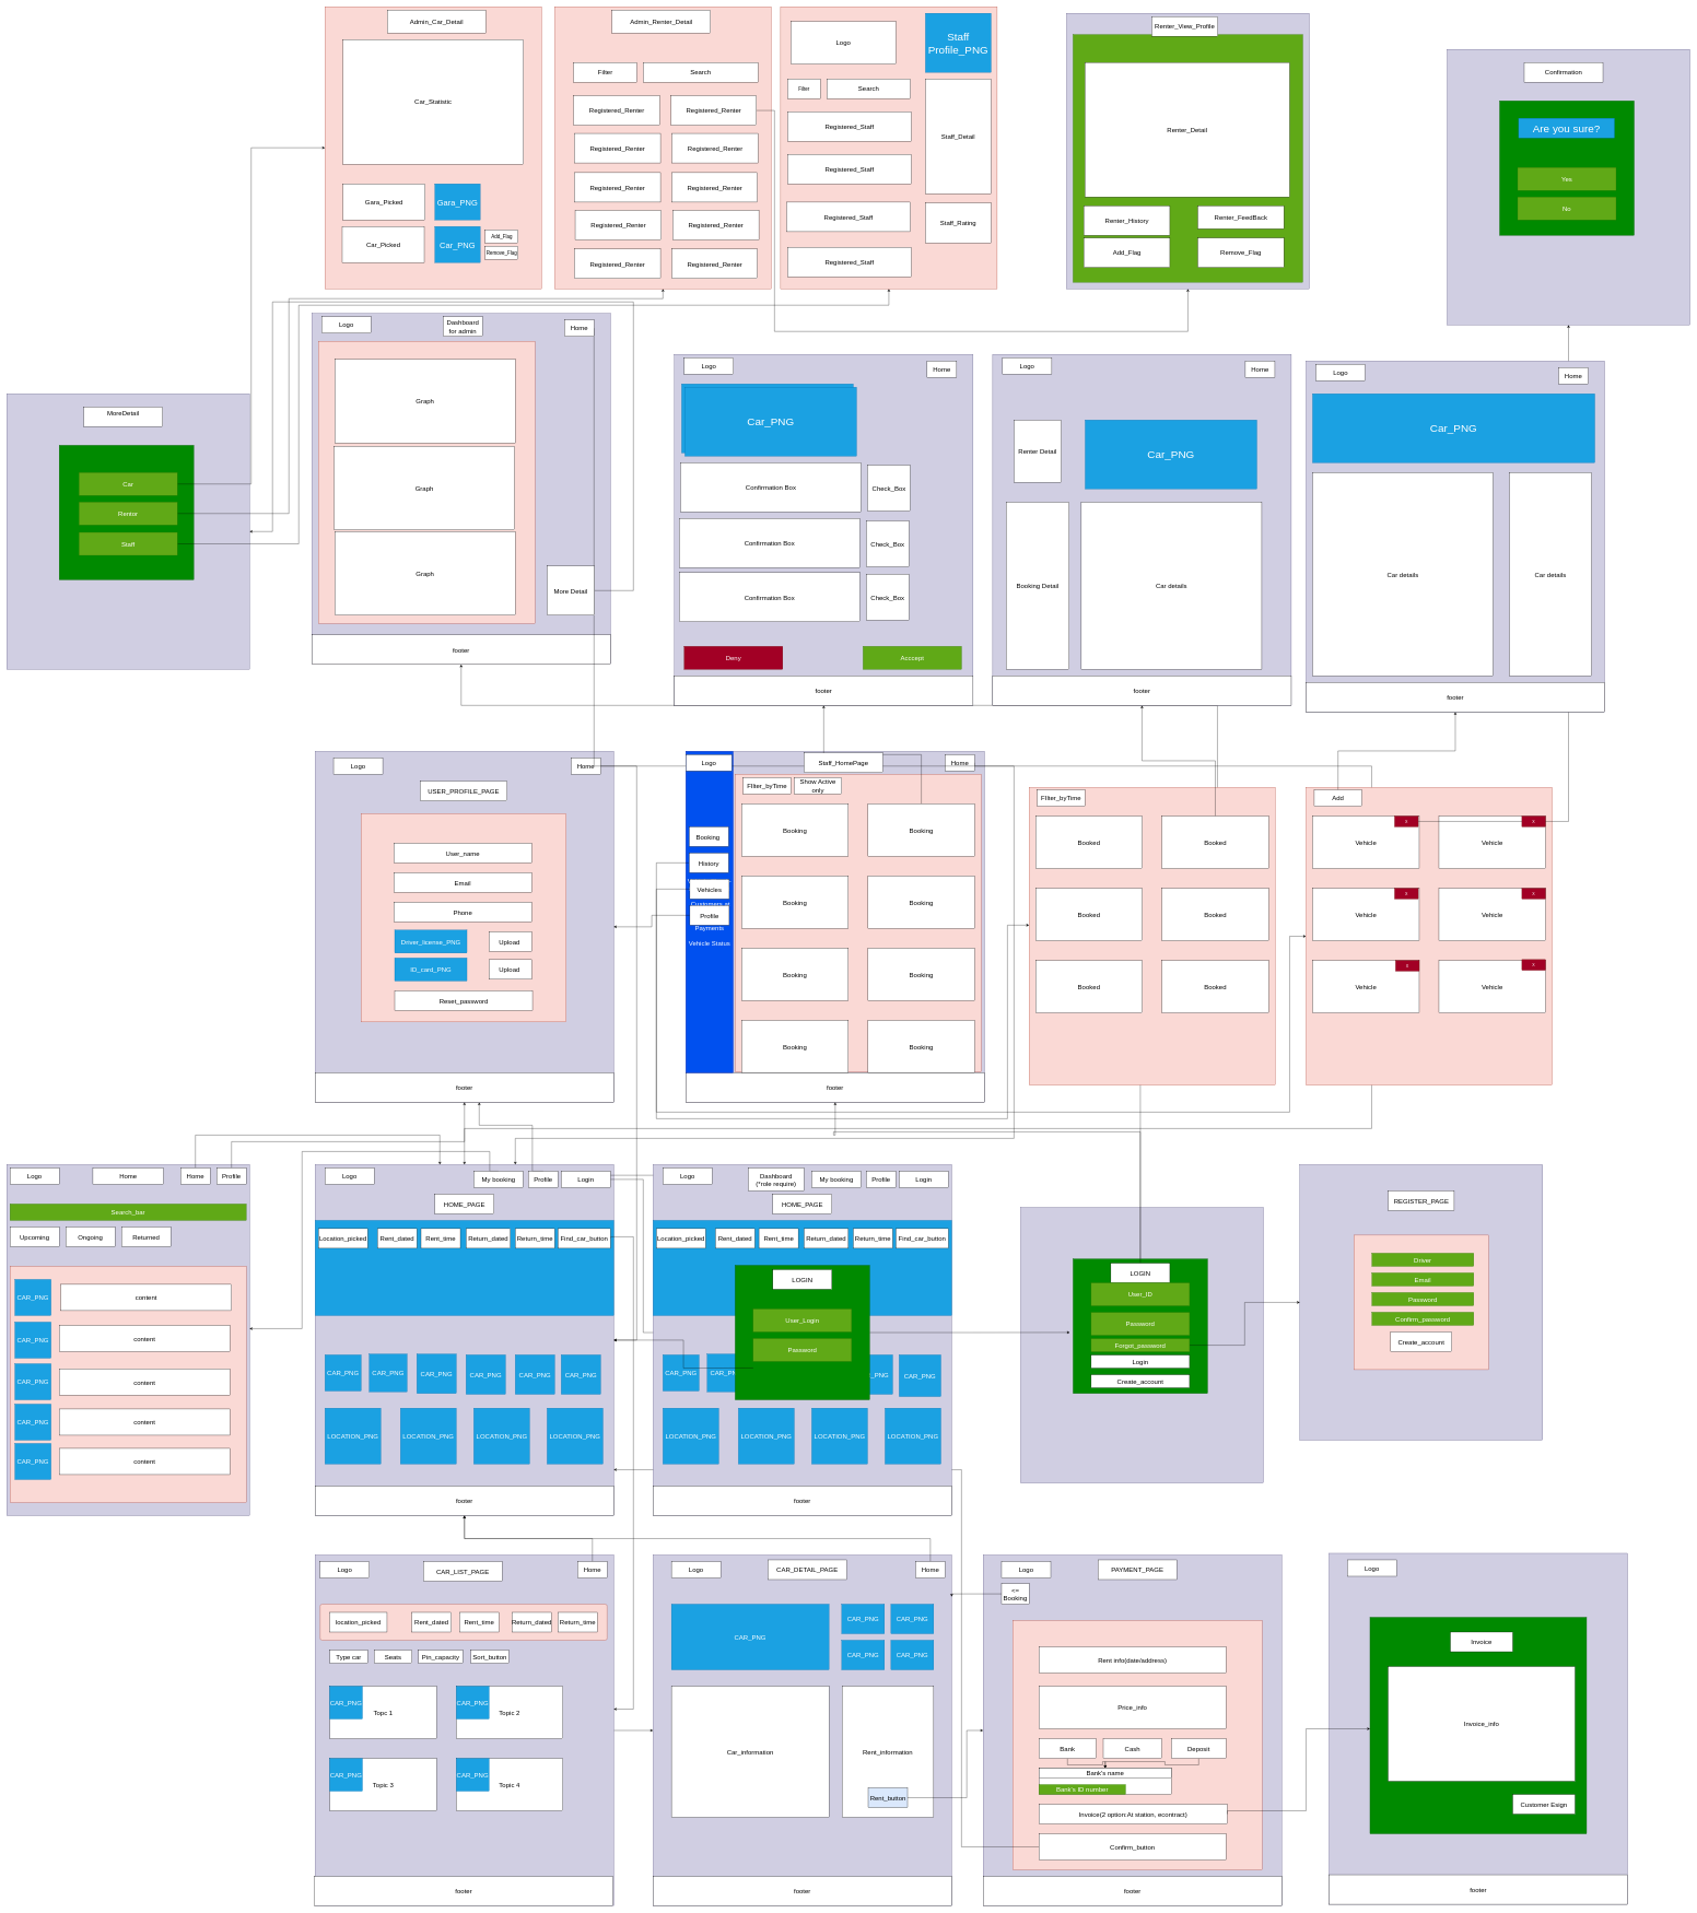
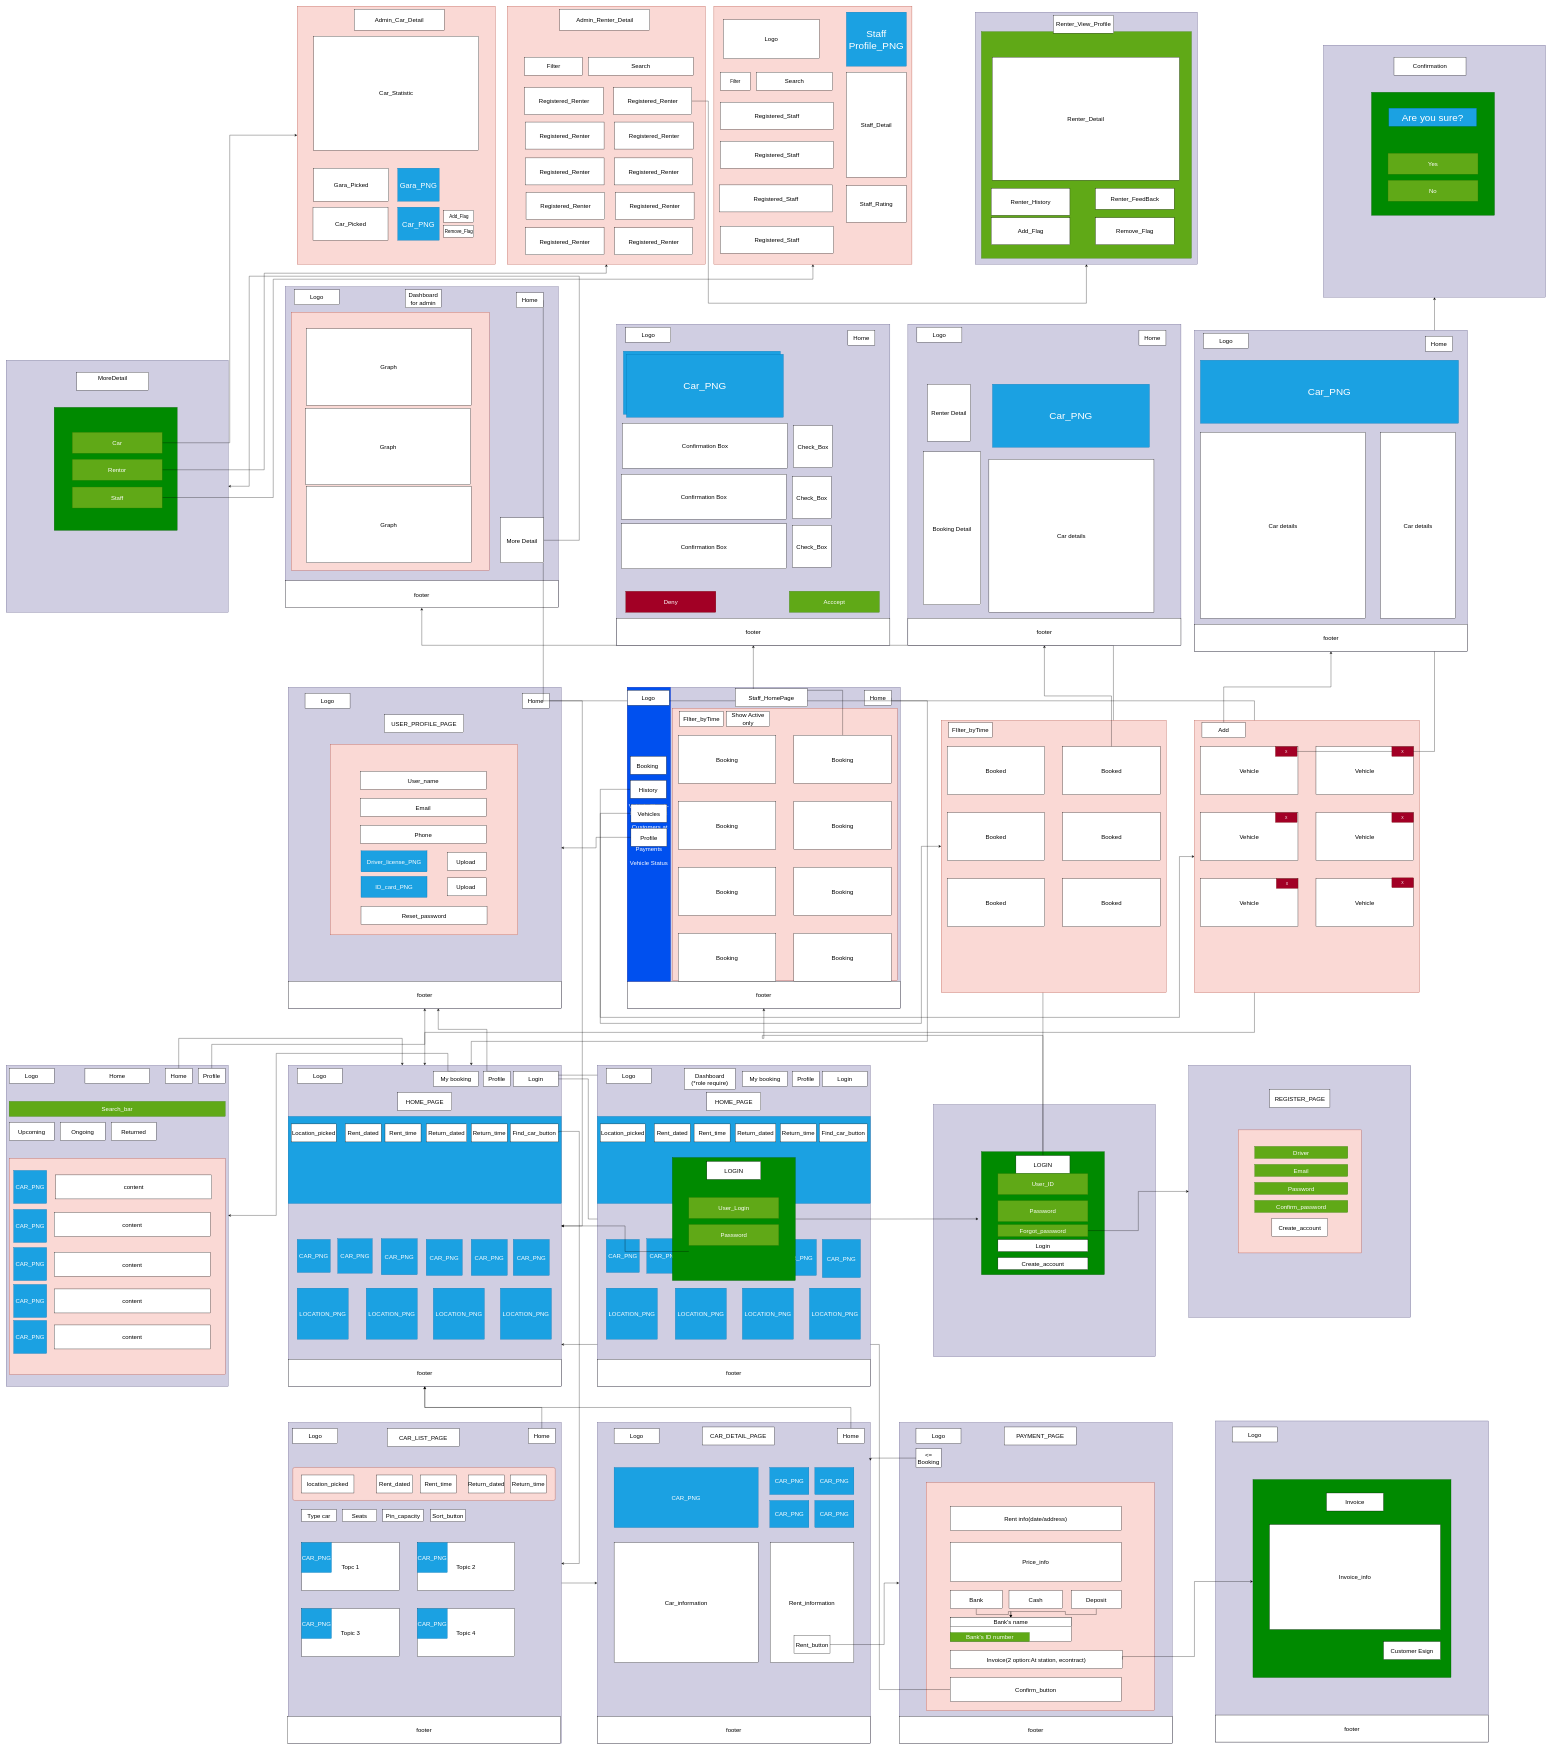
- <mxCell id="265" value="Booking Detail" style="rounded=0;whiteSpace=wrap;html=1;fontSize=20;" vertex="1" parent="1"><mxGeometry x="3066" y="1530" width="192" height="510" as="geometry" /></mxCell>
+ <mxCell id="265" value="Booking Detail" style="rounded=0;whiteSpace=wrap;html=1;fontSize=20;" vertex="1" parent="1"><mxGeometry x="3076" y="1505" width="192" height="510" as="geometry" /></mxCell>
- <mxCell id="81" value="Rent_button" style="rounded=1;whiteSpace=wrap;html=1;fontSize=20;arcSize=0;fillColor=#dae8fc;" vertex="1" parent="1"><mxGeometry x="2645.5" y="5450" width="120" height="60" as="geometry" /></mxCell>
+ <mxCell id="81" value="Rent_button" style="rounded=1;whiteSpace=wrap;html=1;fontSize=20;arcSize=0;" vertex="1" parent="1"><mxGeometry x="2645.5" y="5450" width="120" height="60" as="geometry" /></mxCell>
